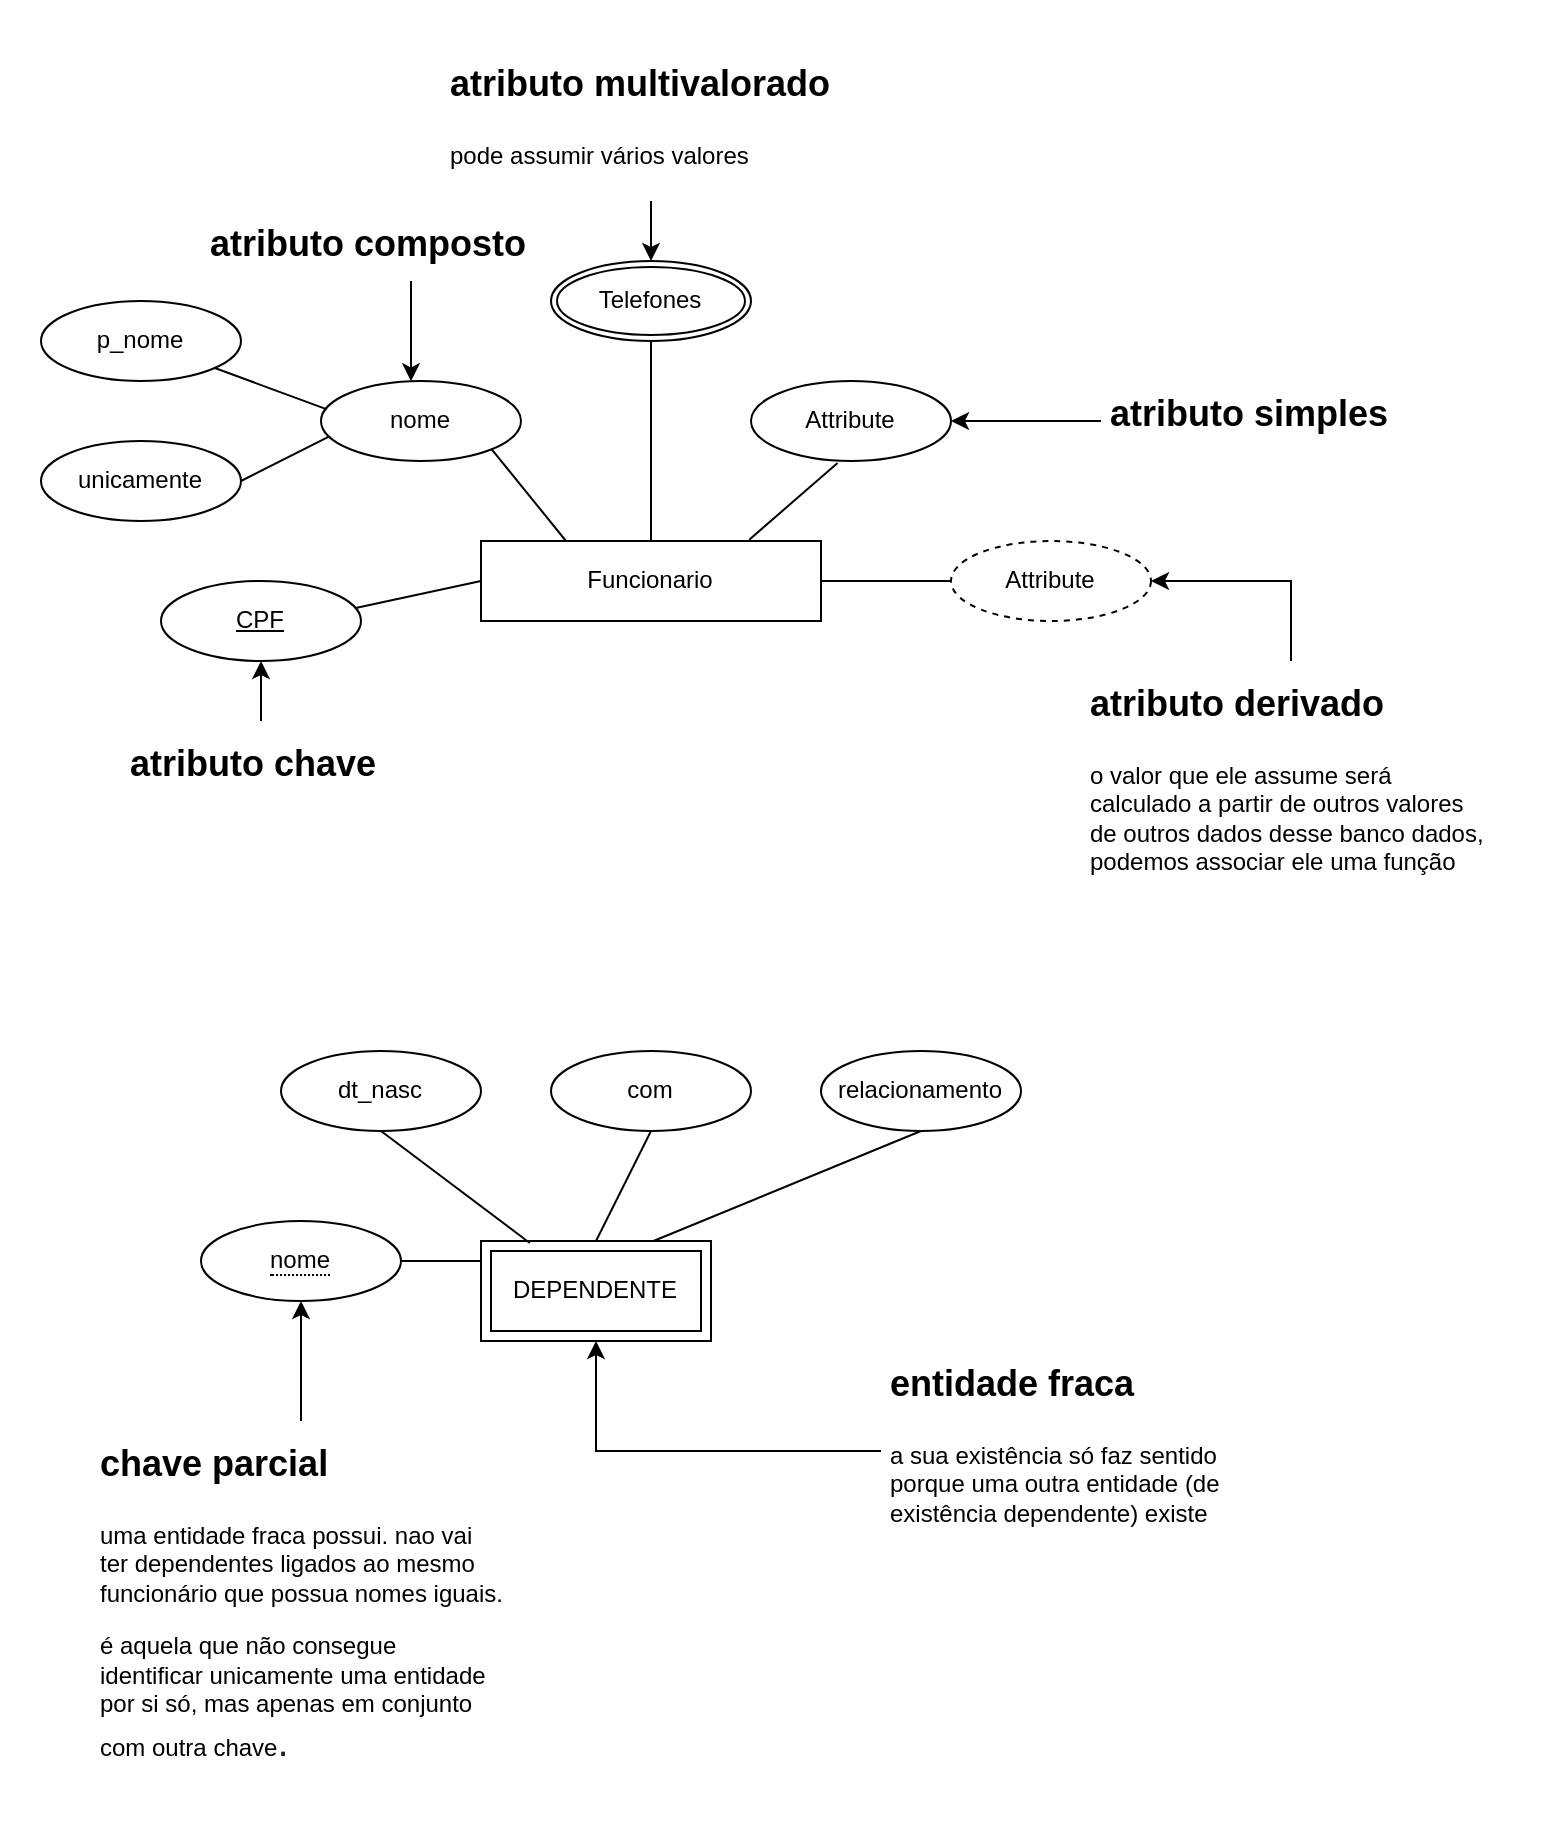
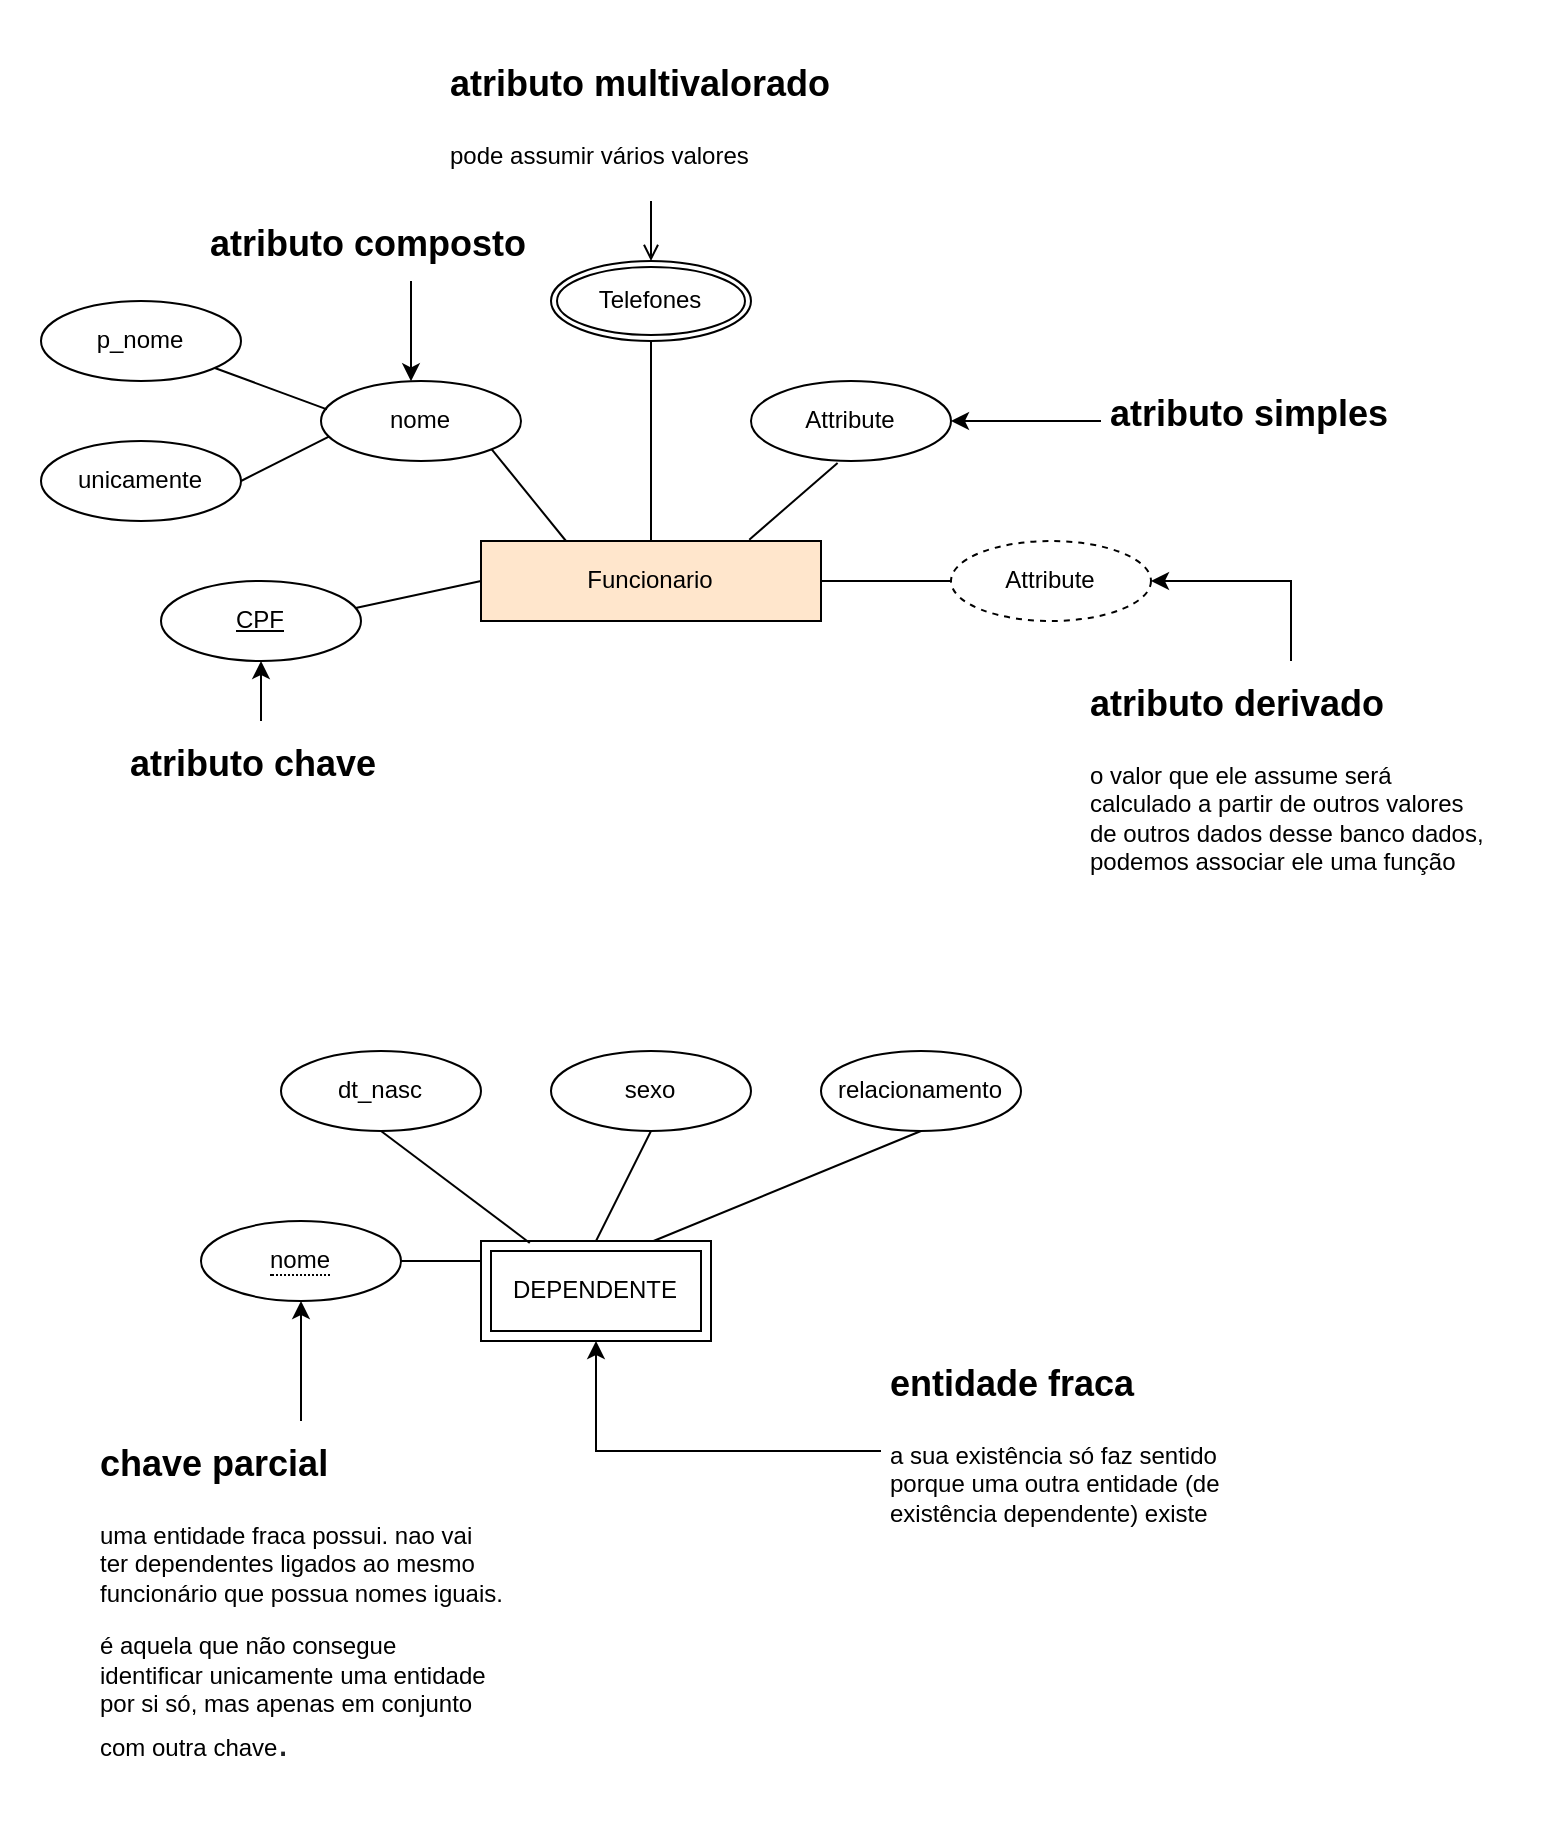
- <mxCell id="17" style="edgeStyle=orthogonalEdgeStyle;rounded=0;orthogonalLoop=1;jettySize=auto;html=1;entryX=0.5;entryY=0;entryDx=0;entryDy=0;" parent="2" source="18" target="7" edge="1"><mxGeometry relative="1" as="geometry" /></mxCell>
+ <mxCell id="17" style="edgeStyle=orthogonalEdgeStyle;rounded=0;orthogonalLoop=1;jettySize=auto;html=1;entryX=0.5;entryY=0;entryDx=0;entryDy=0;endArrow=open;" parent="2" source="18" target="7" edge="1"><mxGeometry relative="1" as="geometry" /></mxCell>
- <mxCell id="3" value="Funcionario" style="whiteSpace=wrap;html=1;align=center;" parent="2" vertex="1"><mxGeometry x="220" y="250" width="170" height="40" as="geometry" /></mxCell>
+ <mxCell id="3" value="Funcionario" style="whiteSpace=wrap;html=1;align=center;fillColor=#ffe6cc;" parent="2" vertex="1"><mxGeometry x="220" y="250" width="170" height="40" as="geometry" /></mxCell>
- <mxCell id="26" value="com" style="ellipse;whiteSpace=wrap;html=1;align=center;" parent="2" vertex="1"><mxGeometry x="255" y="505" width="100" height="40" as="geometry" /></mxCell>
+ <mxCell id="26" value="sexo" style="ellipse;whiteSpace=wrap;html=1;align=center;" parent="2" vertex="1"><mxGeometry x="255" y="505" width="100" height="40" as="geometry" /></mxCell>
